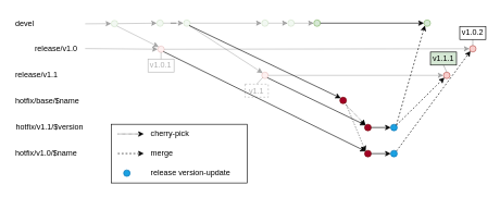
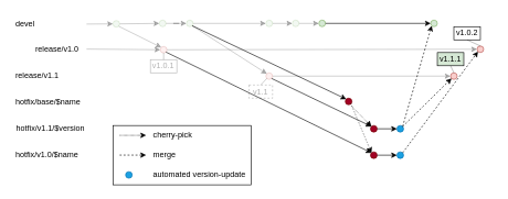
- <mxCell id="50" value="v1.0.2" style="rounded=0;whiteSpace=wrap;html=1;" parent="1" vertex="1"><mxGeometry x="705" y="40" width="40" height="20" as="geometry" /></mxCell>
+ <mxCell id="50" value="v1.0.2" style="rounded=0;whiteSpace=wrap;html=1;" parent="1" vertex="1"><mxGeometry x="685" y="40" width="40" height="20" as="geometry" /></mxCell>
- <mxCell id="57" value="&lt;div align=&quot;left&quot;&gt;release version-update&lt;br&gt;&lt;/div&gt;" style="text;html=1;align=left;verticalAlign=middle;resizable=0;points=[];autosize=1;strokeColor=none;fillColor=none;" parent="1" vertex="1"><mxGeometry x="229" y="250" width="160" height="30" as="geometry" /></mxCell>
+ <mxCell id="57" value="&lt;div align=&quot;left&quot;&gt;automated version-update&lt;br&gt;&lt;/div&gt;" style="text;html=1;align=left;verticalAlign=middle;resizable=0;points=[];autosize=1;strokeColor=none;fillColor=none;" parent="1" vertex="1"><mxGeometry x="229" y="250" width="160" height="30" as="geometry" /></mxCell>
